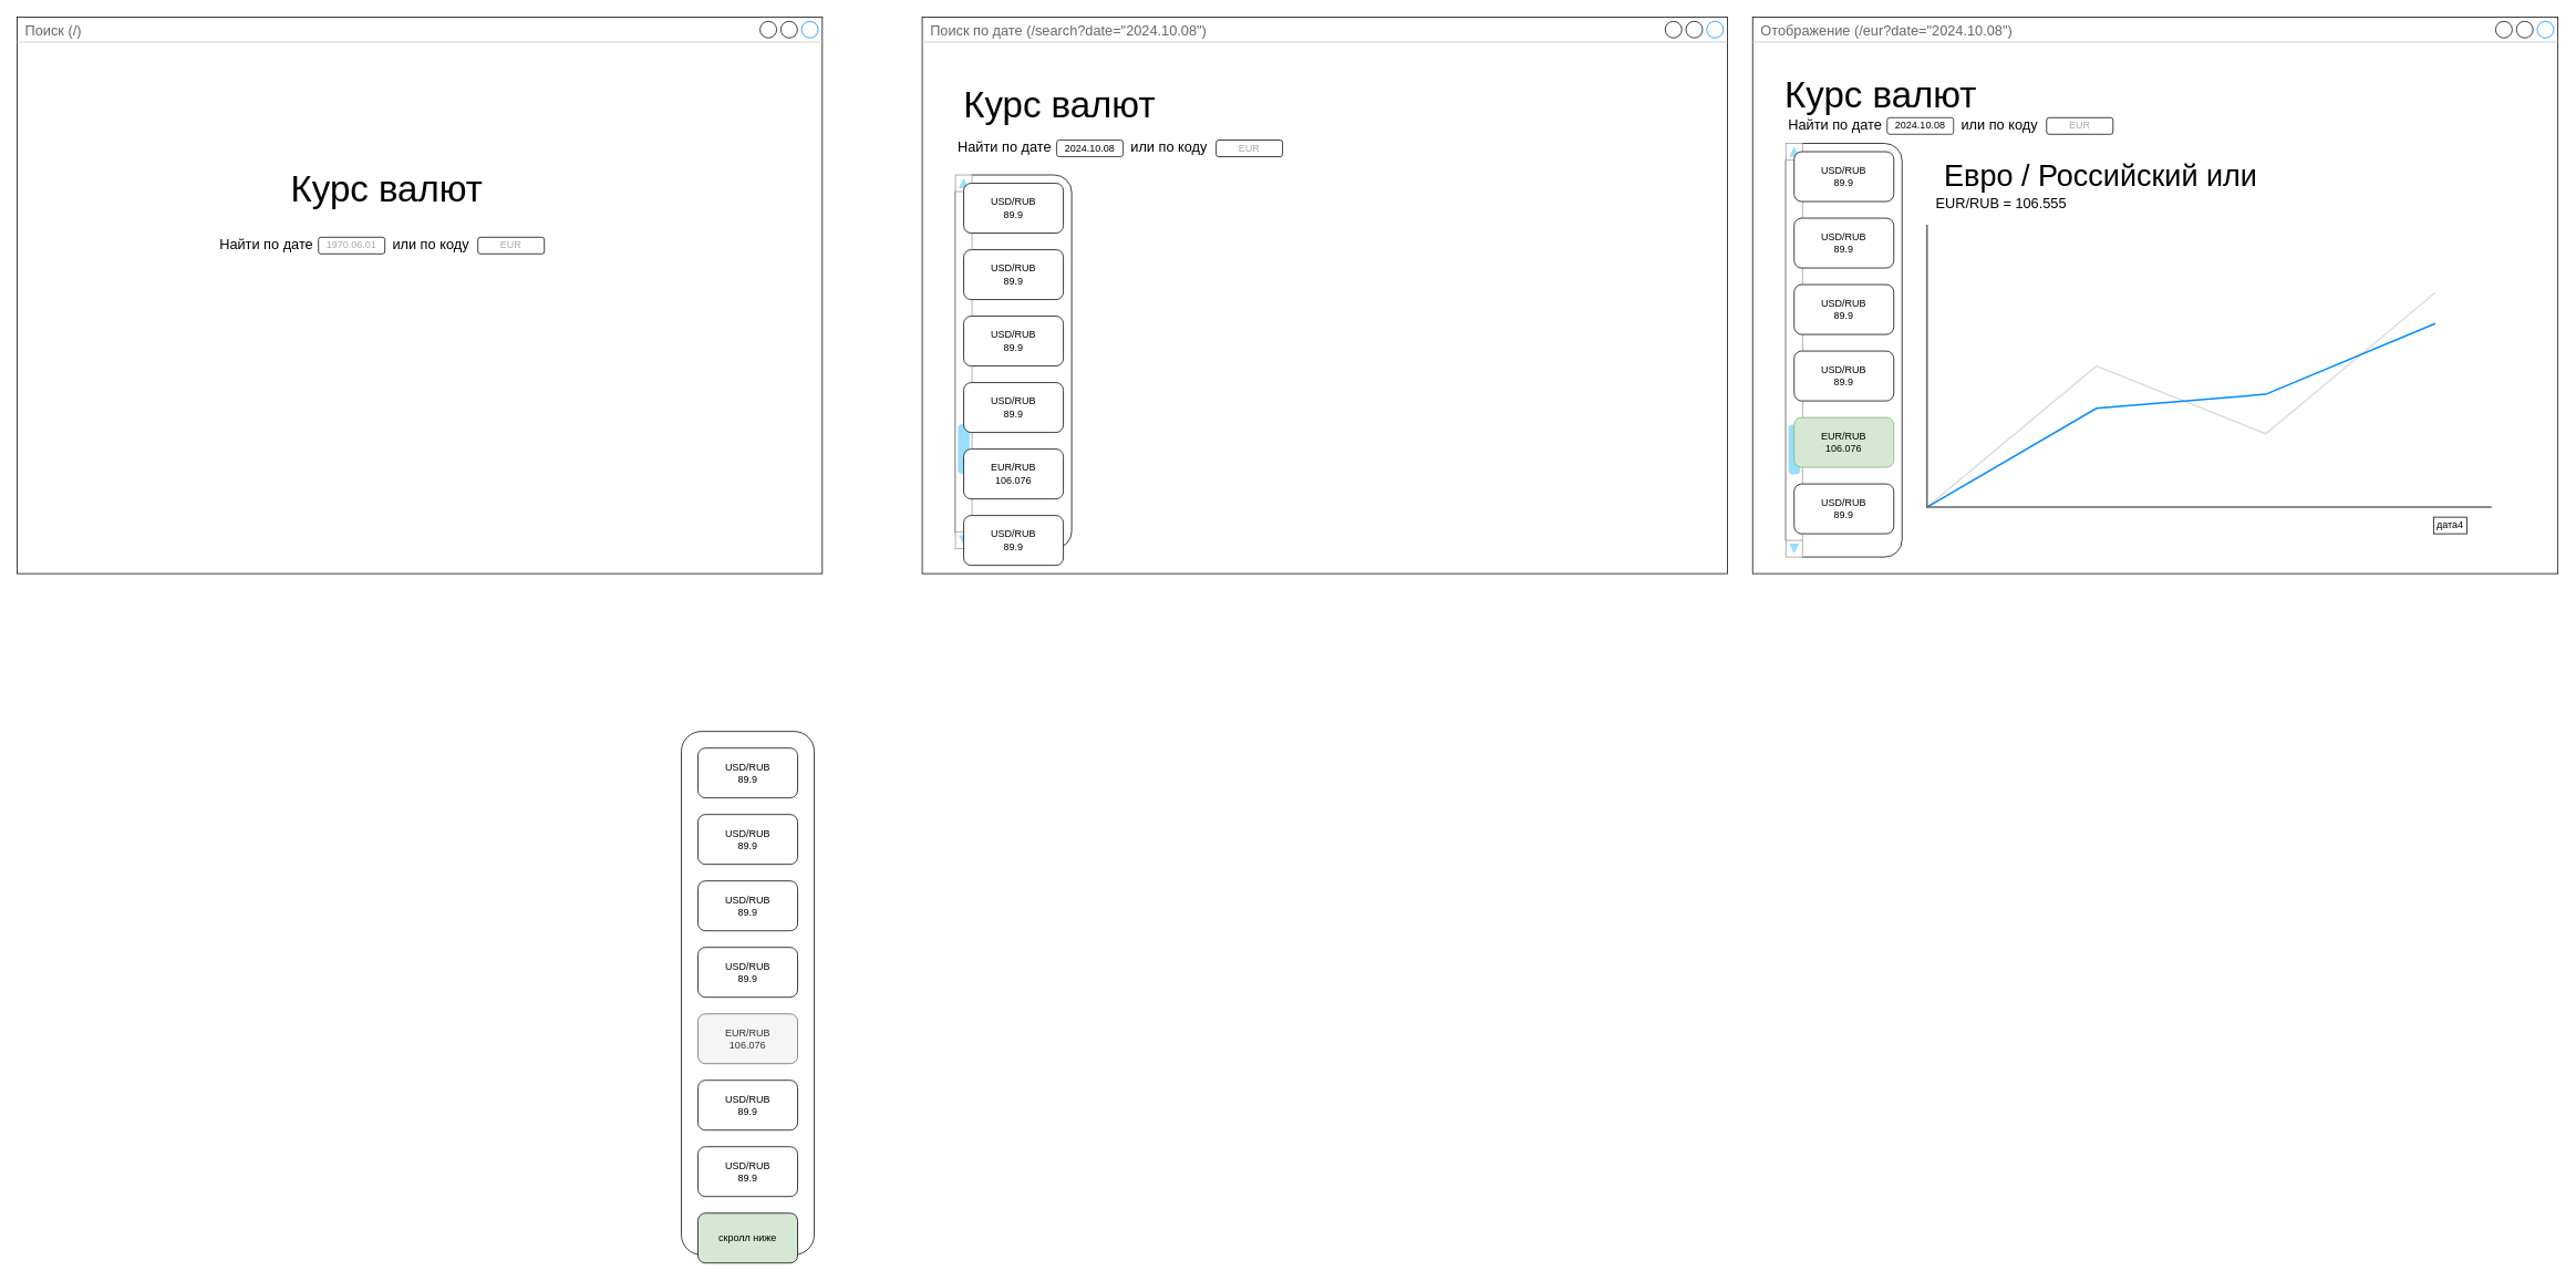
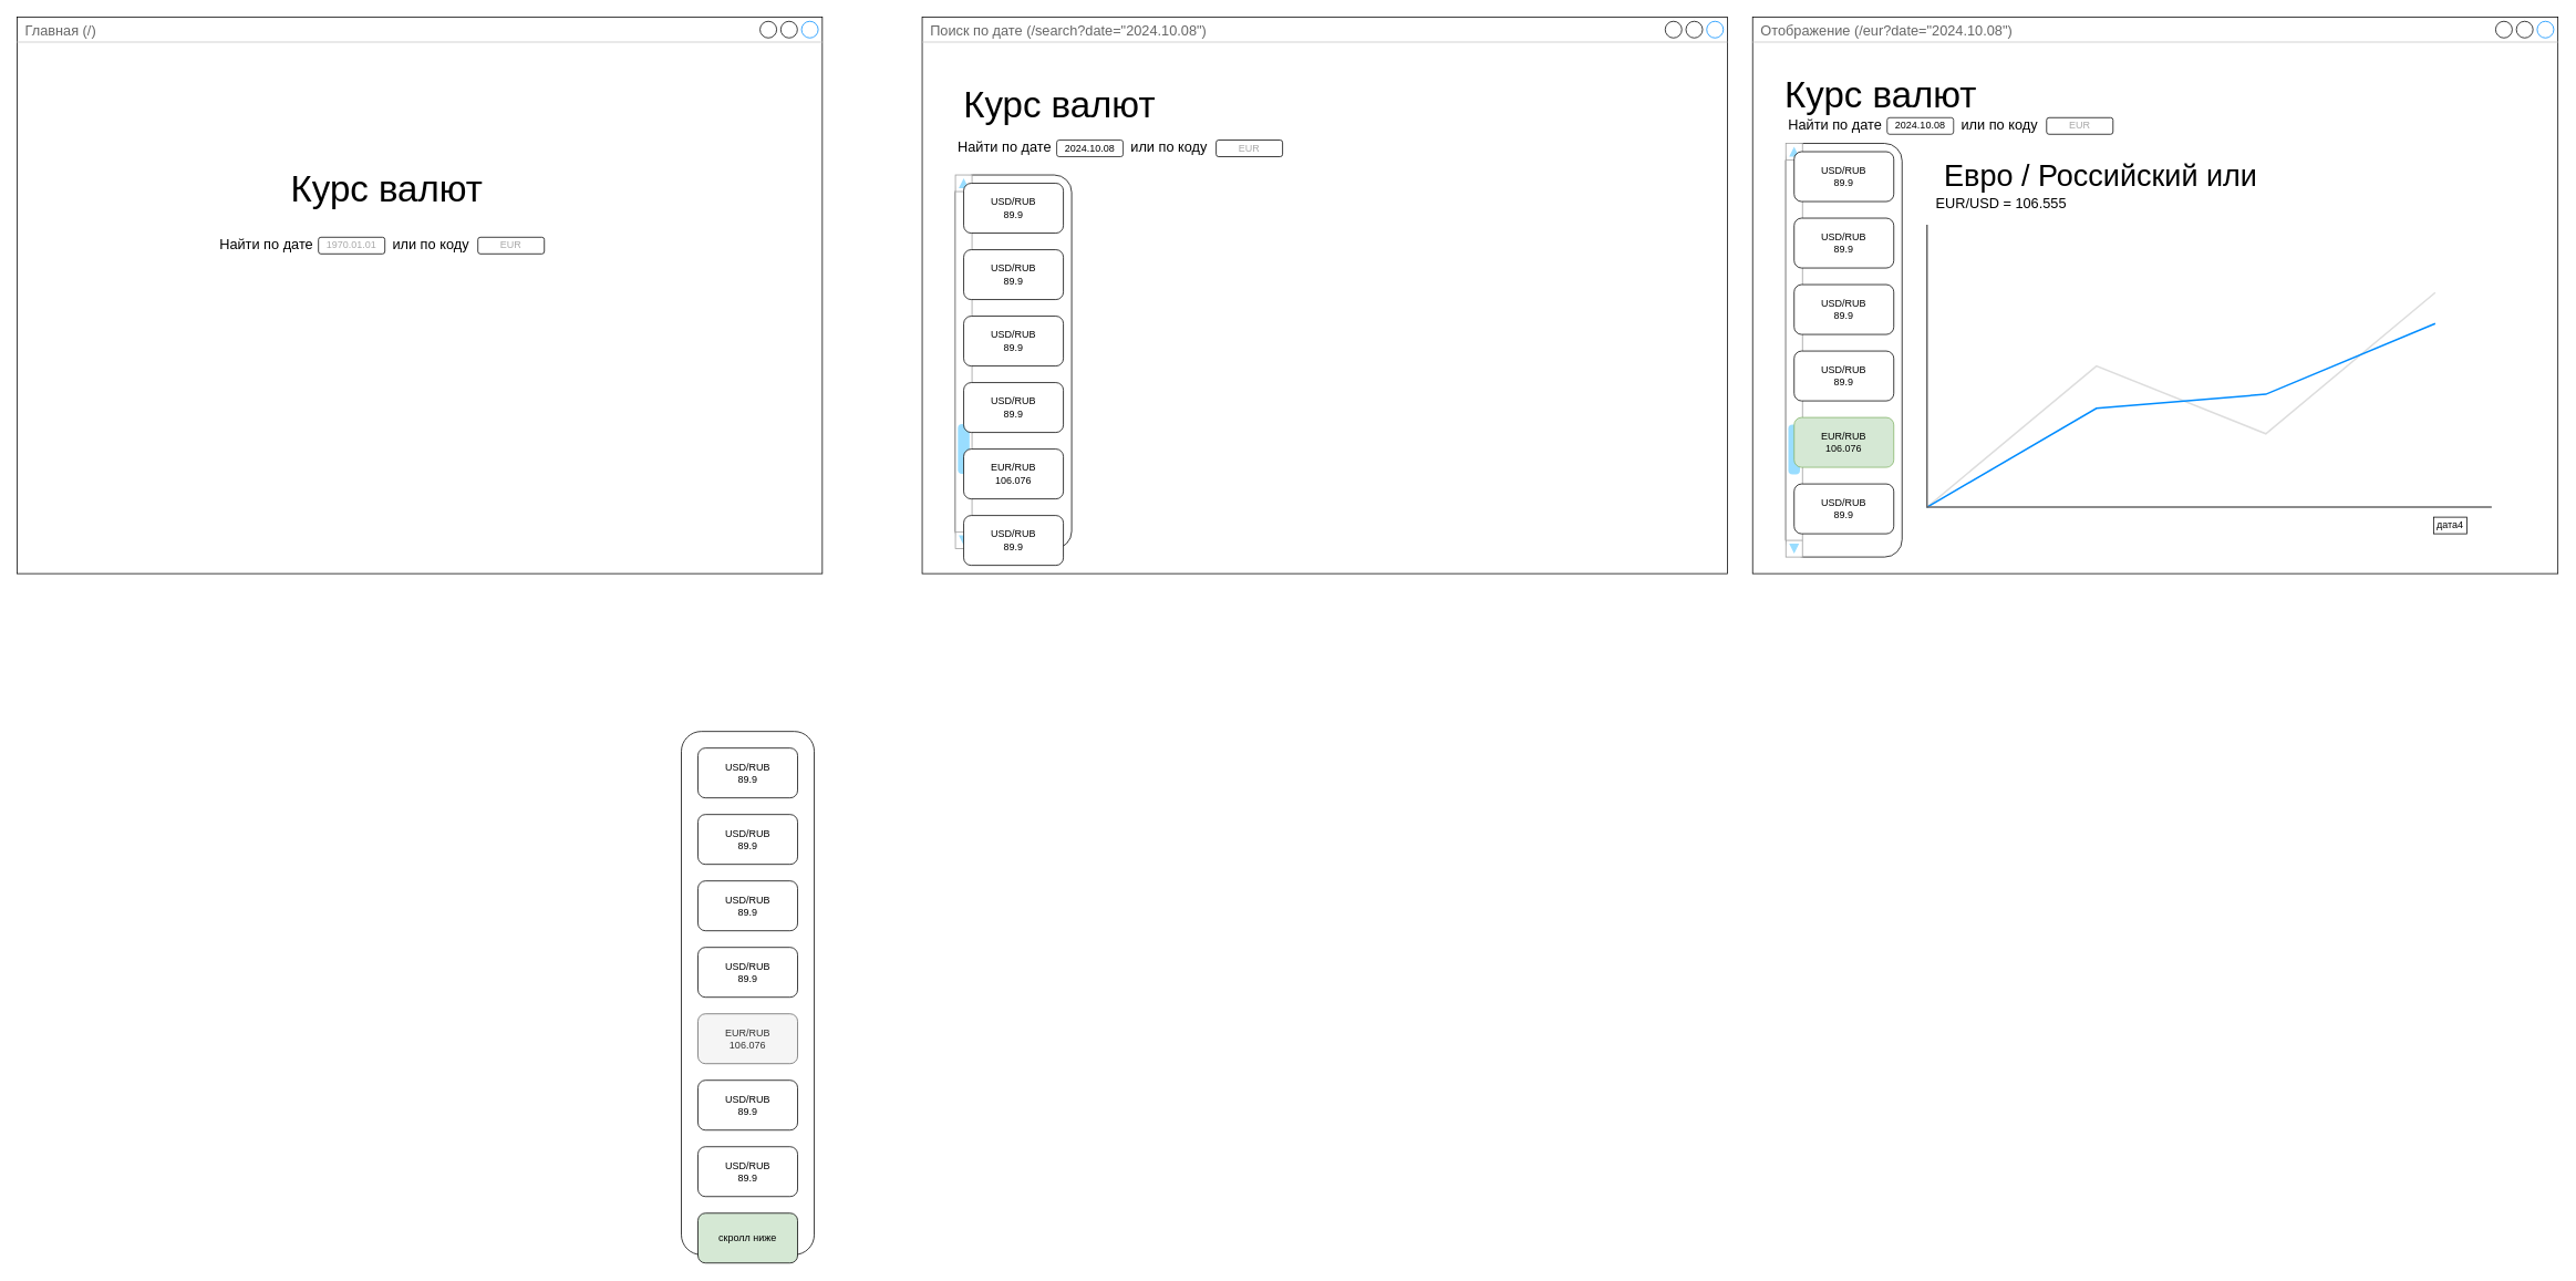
- <mxCell id="18" value="Поиск (/)" style="strokeWidth=1;shadow=0;dashed=0;align=center;html=1;shape=mxgraph.mockup.containers.window;align=left;verticalAlign=top;spacingLeft=8;strokeColor2=#008cff;strokeColor3=#c4c4c4;fontColor=#666666;mainText=;fontSize=17;labelBackgroundColor=none;whiteSpace=wrap;" parent="1" vertex="1"><mxGeometry x="20" y="20" width="969.74" height="670" as="geometry" /></mxCell>
+ <mxCell id="18" value="Главная (/)" style="strokeWidth=1;shadow=0;dashed=0;align=center;html=1;shape=mxgraph.mockup.containers.window;align=left;verticalAlign=top;spacingLeft=8;strokeColor2=#008cff;strokeColor3=#c4c4c4;fontColor=#666666;mainText=;fontSize=17;labelBackgroundColor=none;whiteSpace=wrap;" parent="1" vertex="1"><mxGeometry x="20" y="20" width="969.74" height="670" as="geometry" /></mxCell>
- <mxCell id="45" value="&lt;font style=&quot;font-size: 17px;&quot;&gt;EUR/RUB = 106.555&lt;/font&gt;" style="text;html=1;align=center;verticalAlign=middle;resizable=0;points=[];autosize=1;strokeColor=none;fillColor=none;" parent="1" vertex="1"><mxGeometry x="2314" y="231" width="190" height="30" as="geometry" /></mxCell>
+ <mxCell id="45" value="&lt;font style=&quot;font-size: 17px;&quot;&gt;EUR/USD = 106.555&lt;/font&gt;" style="text;html=1;align=center;verticalAlign=middle;resizable=0;points=[];autosize=1;strokeColor=none;fillColor=none;" parent="1" vertex="1"><mxGeometry x="2314" y="231" width="190" height="30" as="geometry" /></mxCell>
- <mxCell id="23" value="&lt;font color=&quot;#a8a8a8&quot;&gt;1970.06.01&lt;/font&gt;" style="rounded=1;whiteSpace=wrap;html=1;" parent="1" vertex="1"><mxGeometry x="383" y="285" width="80" height="20" as="geometry" /></mxCell>
+ <mxCell id="23" value="&lt;font color=&quot;#a8a8a8&quot;&gt;1970.01.01&lt;/font&gt;" style="rounded=1;whiteSpace=wrap;html=1;" parent="1" vertex="1"><mxGeometry x="383" y="285" width="80" height="20" as="geometry" /></mxCell>
